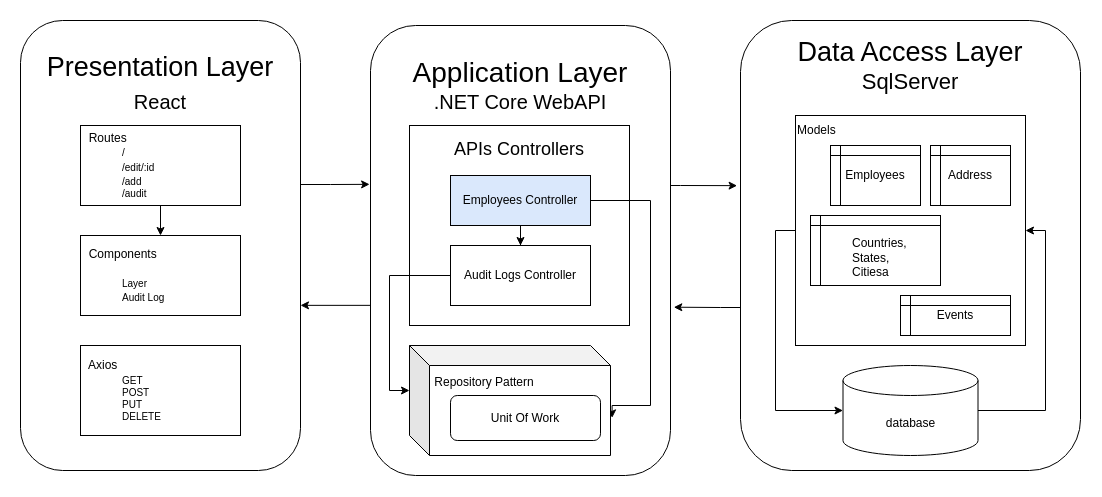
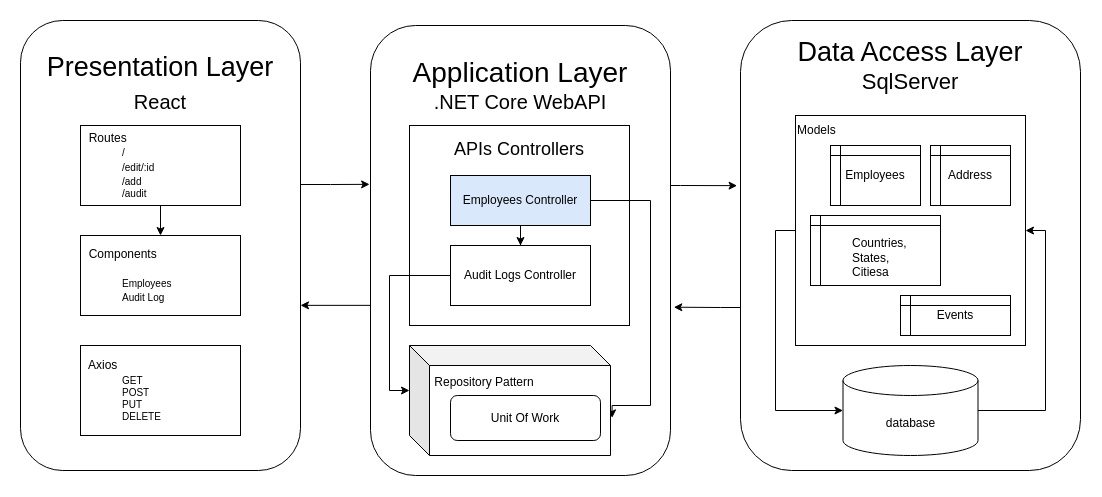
- <mxCell id="11" value="&amp;nbsp; Components&lt;br&gt;&lt;font style=&quot;font-size: 10px;&quot;&gt;&lt;br&gt;&lt;/font&gt;&lt;blockquote style=&quot;margin: 0 0 0 40px; border: none; padding: 0px;&quot;&gt;&lt;font style=&quot;font-size: 10px;&quot;&gt;Layer&lt;br&gt;&lt;/font&gt;&lt;font style=&quot;font-size: 10px;&quot;&gt;Audit Log&lt;/font&gt;&lt;/blockquote&gt;" style="rounded=0;whiteSpace=wrap;html=1;align=left;" vertex="1" parent="1"><mxGeometry x="80" y="235" width="160" height="80" as="geometry" /></mxCell>
+ <mxCell id="11" value="&amp;nbsp; Components&lt;br&gt;&lt;font style=&quot;font-size: 10px;&quot;&gt;&lt;br&gt;&lt;/font&gt;&lt;blockquote style=&quot;margin: 0 0 0 40px; border: none; padding: 0px;&quot;&gt;&lt;font style=&quot;font-size: 10px;&quot;&gt;Employees&lt;br&gt;&lt;/font&gt;&lt;font style=&quot;font-size: 10px;&quot;&gt;Audit Log&lt;/font&gt;&lt;/blockquote&gt;" style="rounded=0;whiteSpace=wrap;html=1;align=left;" vertex="1" parent="1"><mxGeometry x="80" y="235" width="160" height="80" as="geometry" /></mxCell>
